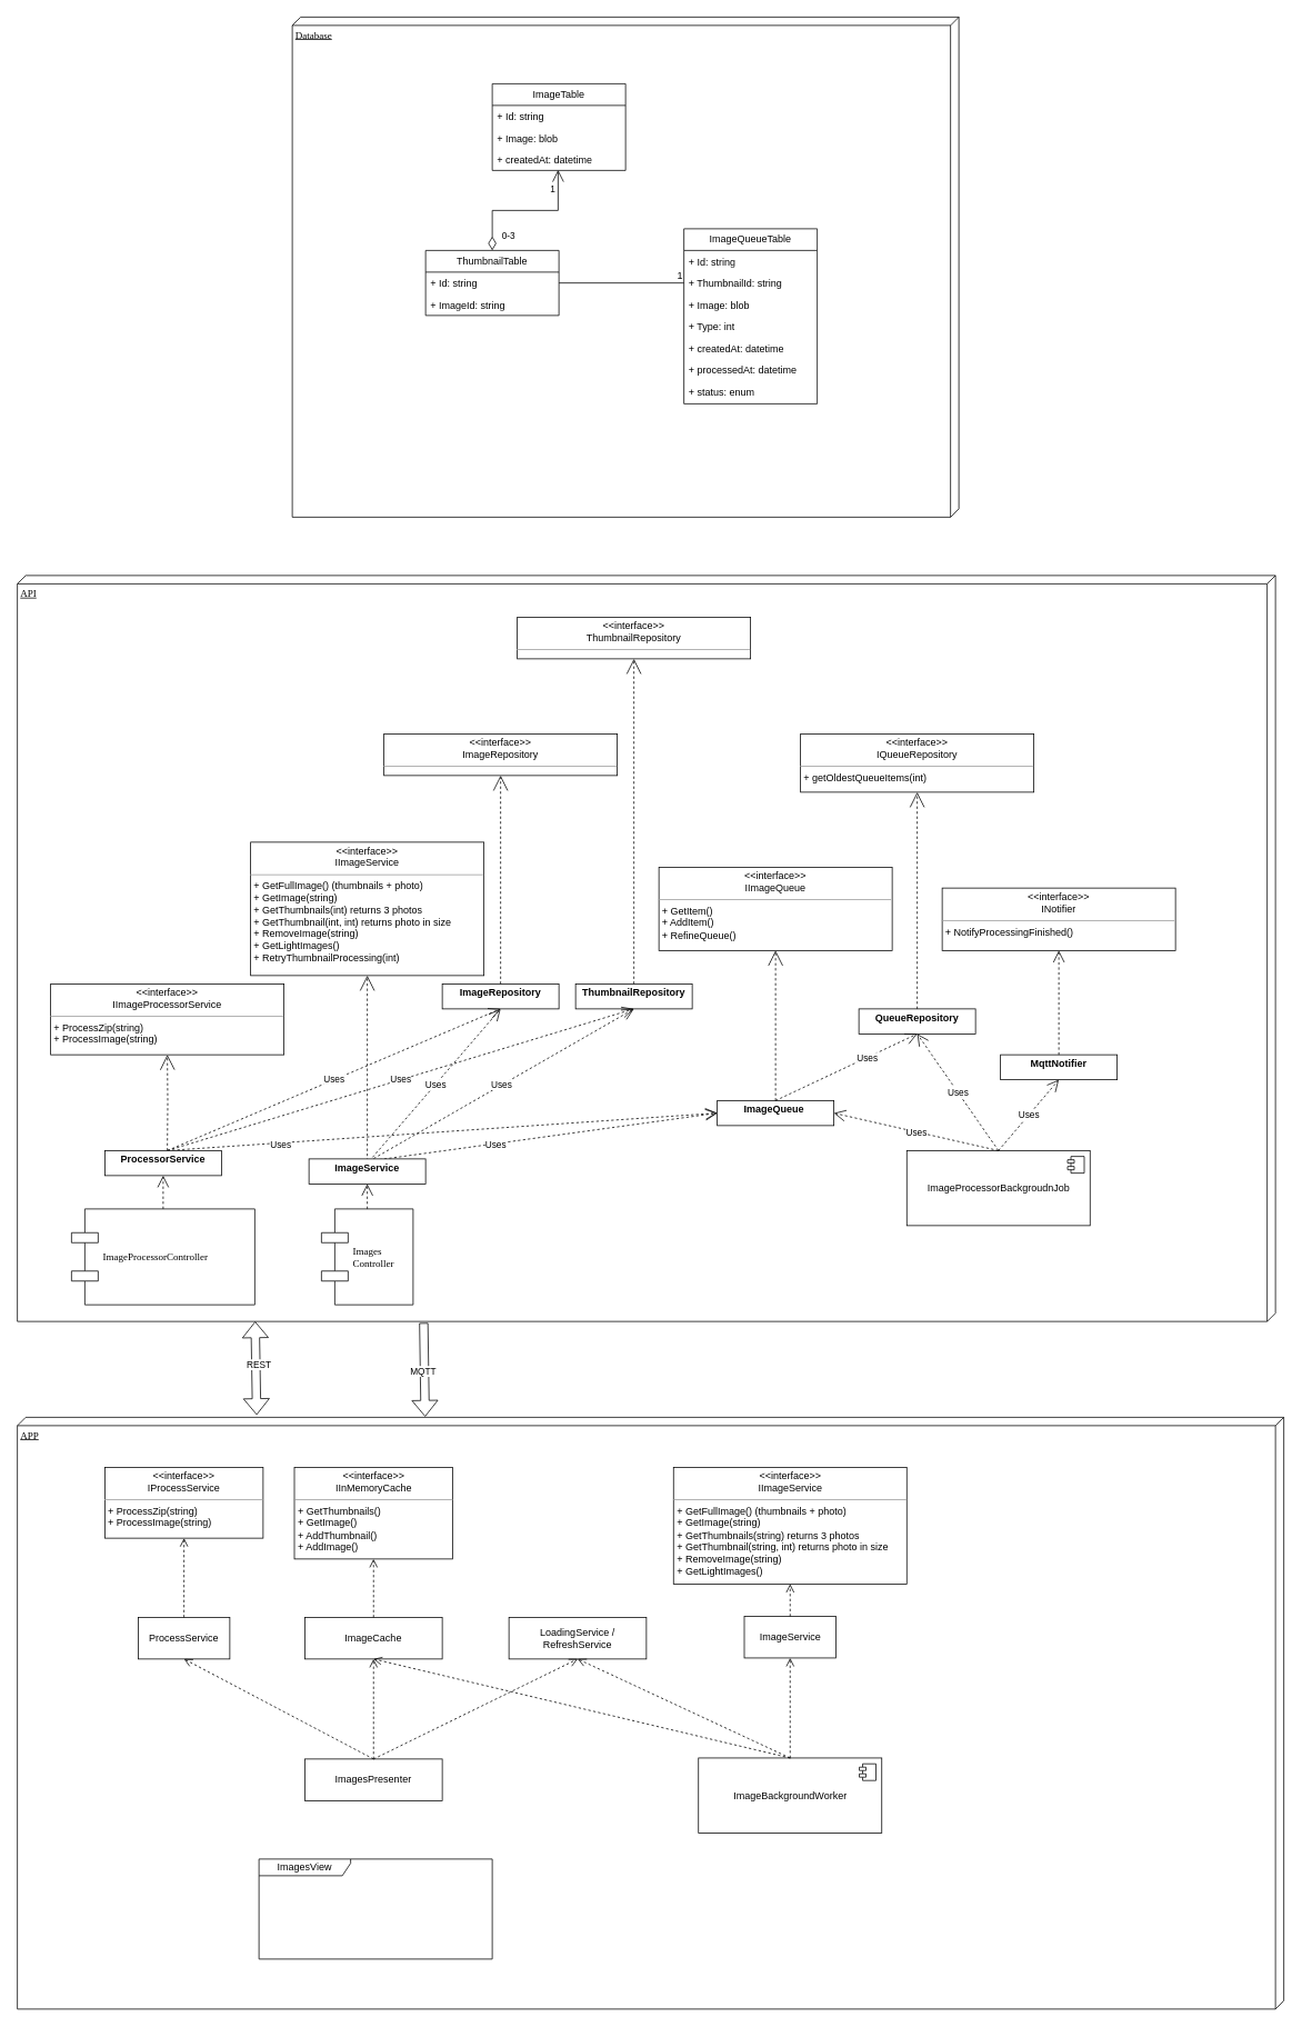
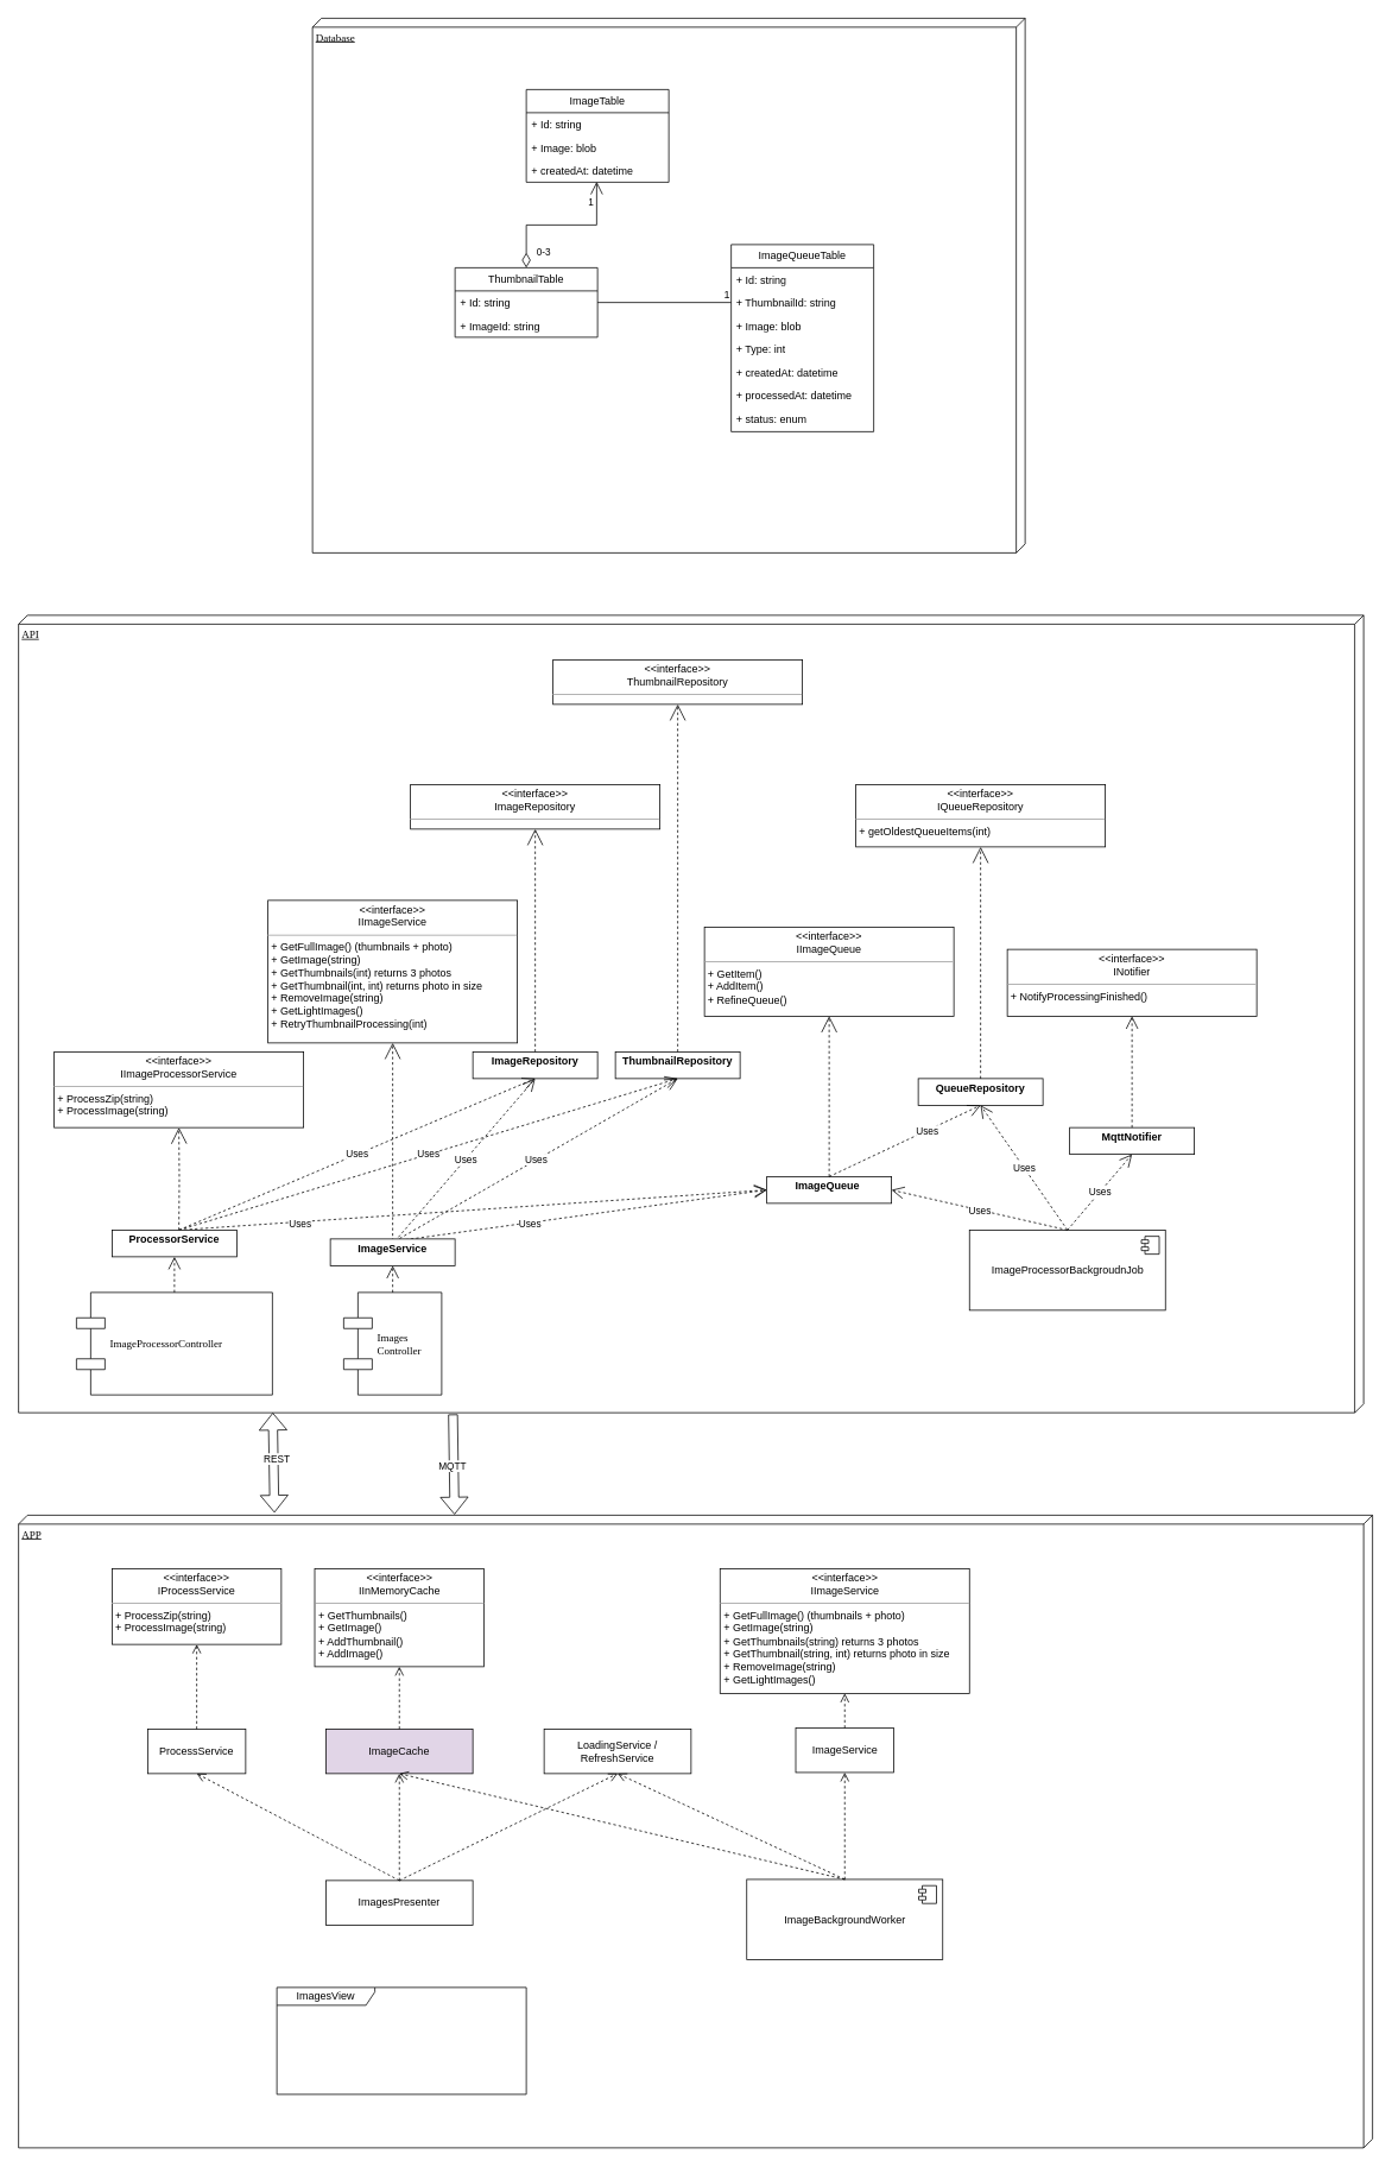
- <mxCell id="61" value="ImageCache" style="html=1;whiteSpace=wrap;" parent="1" vertex="1"><mxGeometry x="365" y="1940" width="165" height="50" as="geometry" /></mxCell>
+ <mxCell id="61" value="ImageCache" style="html=1;whiteSpace=wrap;fillColor=#e1d5e7;" parent="1" vertex="1"><mxGeometry x="365" y="1940" width="165" height="50" as="geometry" /></mxCell>
